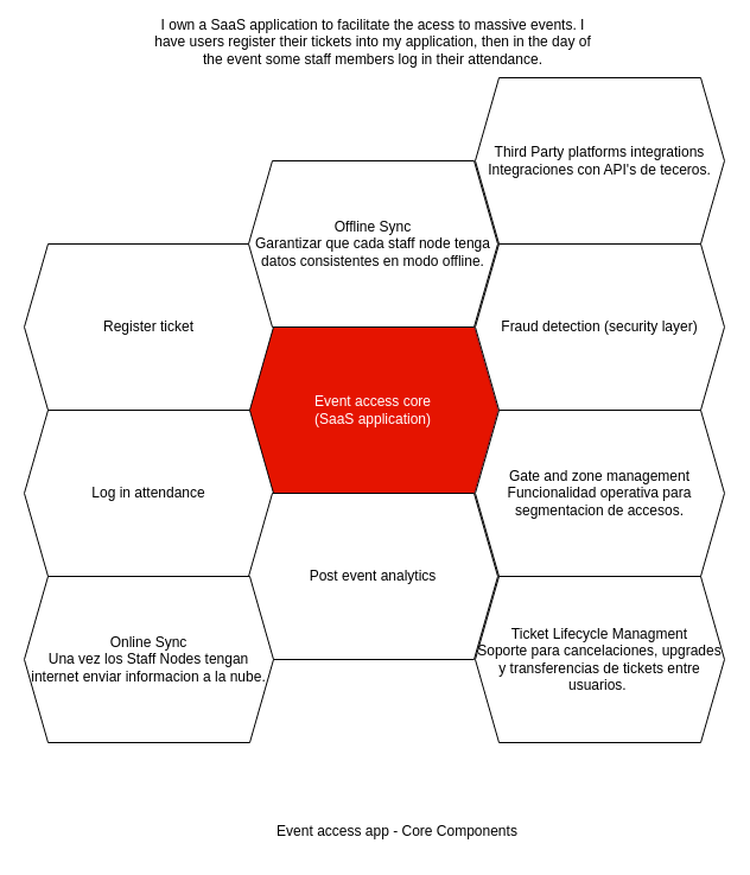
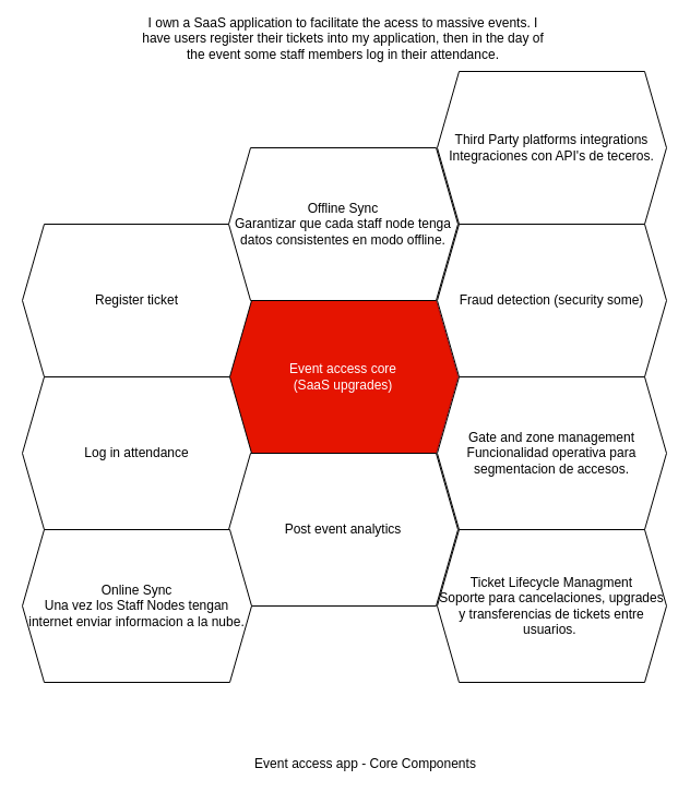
- <mxCell id="8" value="Fraud detection (security layer)" style="shape=hexagon;perimeter=hexagonPerimeter2;whiteSpace=wrap;html=1;fixedSize=1;" parent="1" vertex="1"><mxGeometry x="400" y="205" width="210" height="140" as="geometry" /></mxCell>
+ <mxCell id="8" value="Fraud detection (security some)" style="shape=hexagon;perimeter=hexagonPerimeter2;whiteSpace=wrap;html=1;fixedSize=1;" parent="1" vertex="1"><mxGeometry x="400" y="205" width="210" height="140" as="geometry" /></mxCell>
- <mxCell id="2" value="&lt;div&gt;Event access core&lt;/div&gt;(SaaS application)" style="shape=hexagon;perimeter=hexagonPerimeter2;whiteSpace=wrap;html=1;fixedSize=1;fillColor=#e51400;fontColor=#ffffff;strokeColor=#B20000;" parent="1" vertex="1"><mxGeometry x="209" y="275" width="210" height="140" as="geometry" /></mxCell>
+ <mxCell id="2" value="&lt;div&gt;Event access core&lt;/div&gt;(SaaS upgrades)" style="shape=hexagon;perimeter=hexagonPerimeter2;whiteSpace=wrap;html=1;fixedSize=1;fillColor=#e51400;fontColor=#ffffff;strokeColor=#B20000;" parent="1" vertex="1"><mxGeometry x="209" y="275" width="210" height="140" as="geometry" /></mxCell>
